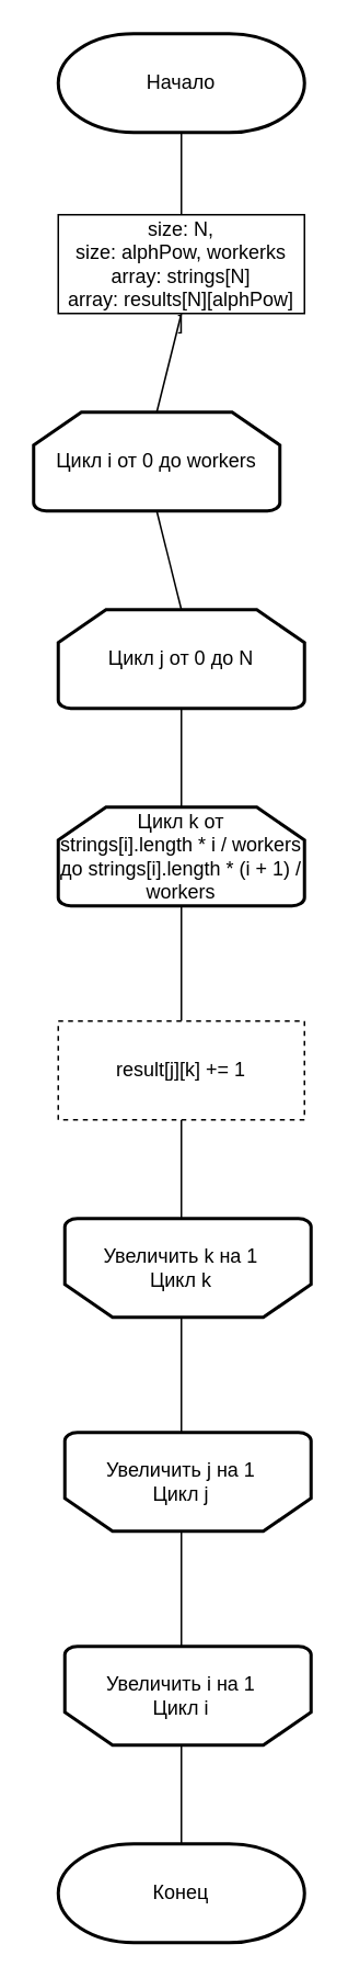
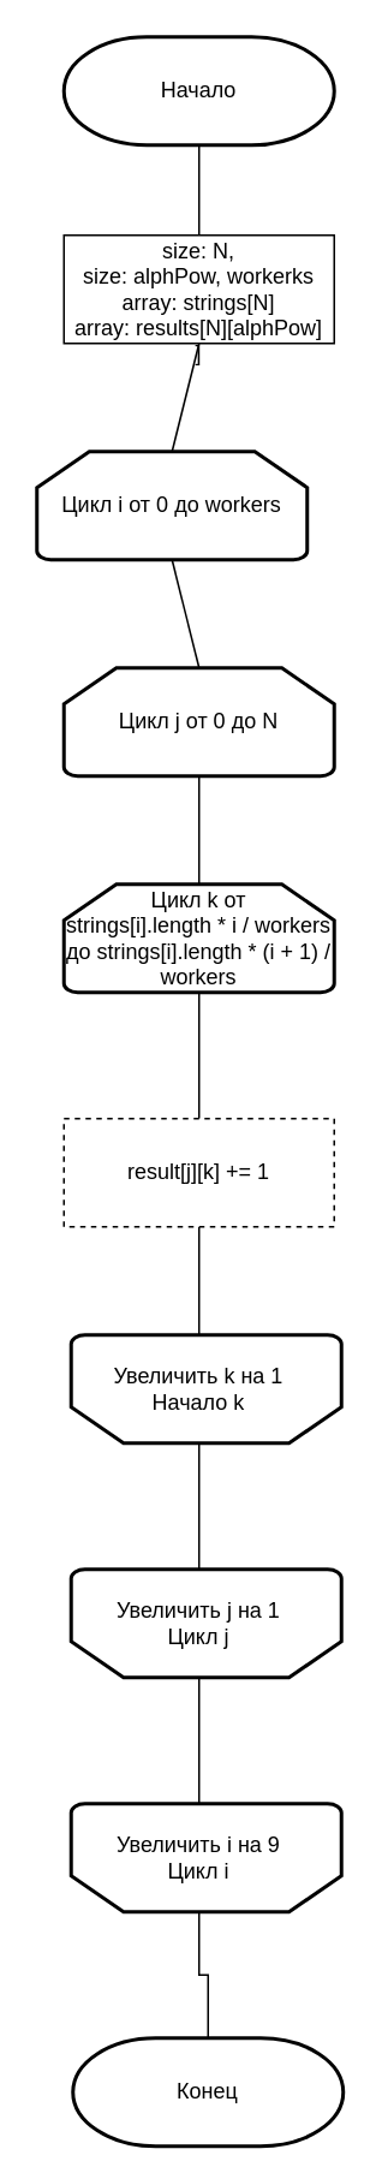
- <mxCell id="5" value="Увеличить k на 1&lt;br&gt;Цикл k" style="text;html=1;strokeColor=none;fillColor=none;align=center;verticalAlign=middle;whiteSpace=wrap;rounded=0;labelBackgroundColor=none;" parent="1" vertex="1"><mxGeometry x="30" y="740" width="160" height="60" as="geometry" /></mxCell>
+ <mxCell id="5" value="Увеличить k на 1&lt;br&gt;Начало k" style="text;html=1;strokeColor=none;fillColor=none;align=center;verticalAlign=middle;whiteSpace=wrap;rounded=0;labelBackgroundColor=none;" parent="1" vertex="1"><mxGeometry x="30" y="740" width="160" height="60" as="geometry" /></mxCell>
- <mxCell id="23" value="Увеличить i на 1&lt;br&gt;Цикл i" style="text;html=1;strokeColor=none;fillColor=none;align=center;verticalAlign=middle;whiteSpace=wrap;rounded=0;labelBackgroundColor=none;" vertex="1" parent="1"><mxGeometry x="30" y="1000" width="160" height="60" as="geometry" /></mxCell>
+ <mxCell id="23" value="Увеличить i на 9&lt;br&gt;Цикл i" style="text;html=1;strokeColor=none;fillColor=none;align=center;verticalAlign=middle;whiteSpace=wrap;rounded=0;labelBackgroundColor=none;" vertex="1" parent="1"><mxGeometry x="30" y="1000" width="160" height="60" as="geometry" /></mxCell>
- <mxCell id="11" value="Конец" style="strokeWidth=2;html=1;shape=mxgraph.flowchart.terminator;whiteSpace=wrap;" parent="1" vertex="1"><mxGeometry x="35" y="1120" width="150" height="60" as="geometry" /></mxCell>
+ <mxCell id="11" value="Конец" style="strokeWidth=2;html=1;shape=mxgraph.flowchart.terminator;whiteSpace=wrap;" parent="1" vertex="1"><mxGeometry x="40" y="1130" width="150" height="60" as="geometry" /></mxCell>
